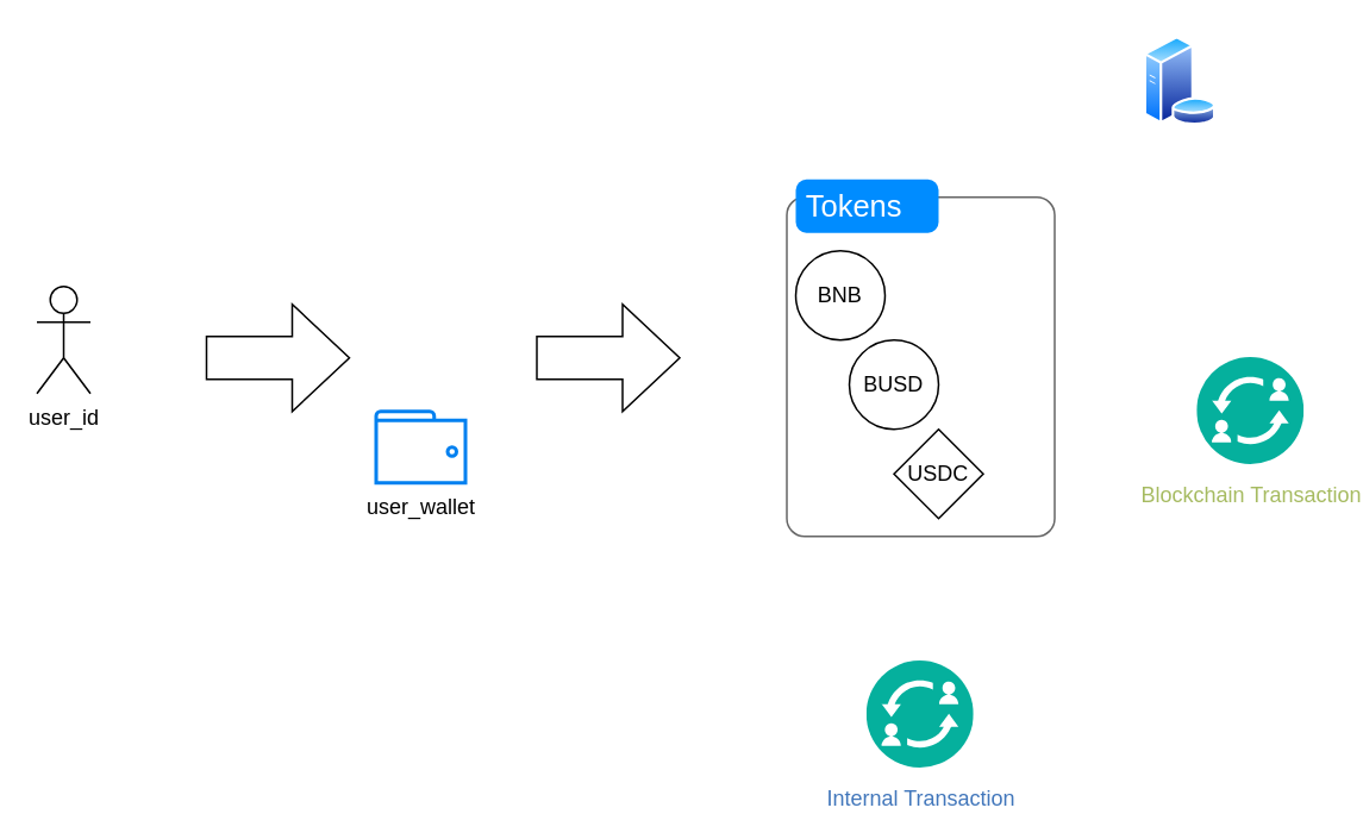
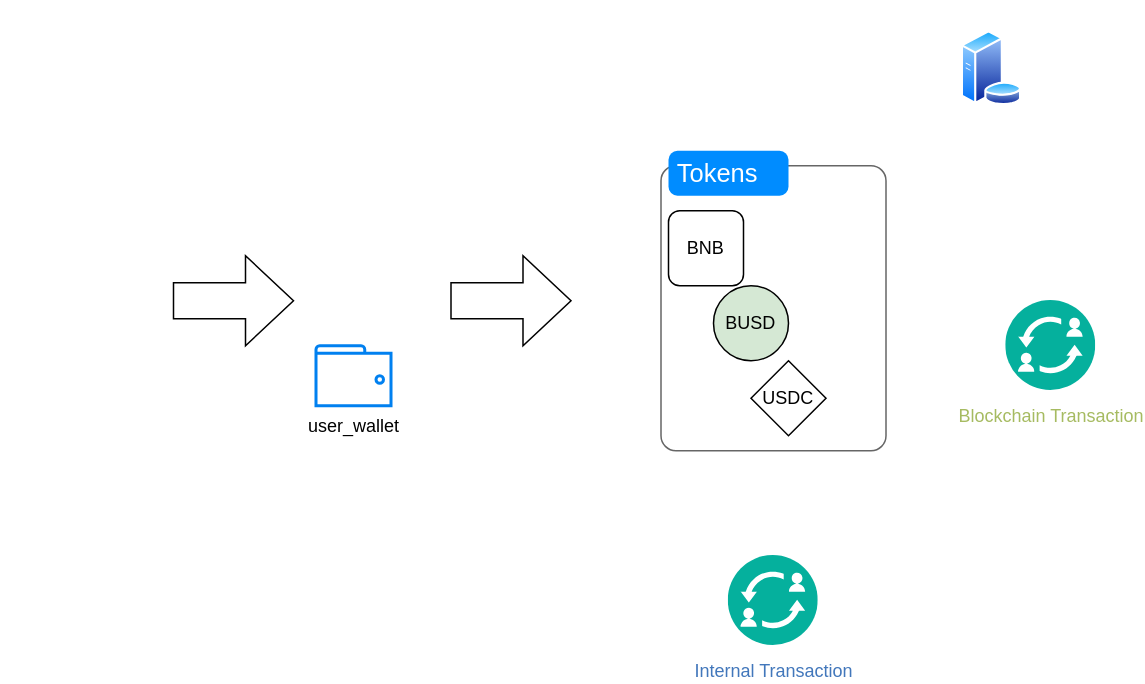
- <mxCell id="8" value="BNB" style="ellipse;whiteSpace=wrap;html=1;aspect=fixed;" vertex="1" parent="6"><mxGeometry x="5" y="40" width="50" height="50" as="geometry" /></mxCell>
+ <mxCell id="8" value="BNB" style="whiteSpace=wrap;html=1;aspect=fixed;rounded=1;" vertex="1" parent="6"><mxGeometry x="5" y="40" width="50" height="50" as="geometry" /></mxCell>
- <mxCell id="2" value="user_id&lt;br&gt;" style="shape=umlActor;verticalLabelPosition=bottom;verticalAlign=top;html=1;outlineConnect=0;" vertex="1" parent="1"><mxGeometry x="20" y="160" width="30" height="60" as="geometry" /></mxCell>
- <mxCell id="9" value="BUSD" style="ellipse;whiteSpace=wrap;html=1;aspect=fixed;" vertex="1" parent="6"><mxGeometry x="35" y="90" width="50" height="50" as="geometry" /></mxCell>
+ <mxCell id="9" value="BUSD" style="ellipse;whiteSpace=wrap;html=1;aspect=fixed;fillColor=#d5e8d4;" vertex="1" parent="6"><mxGeometry x="35" y="90" width="50" height="50" as="geometry" /></mxCell>
